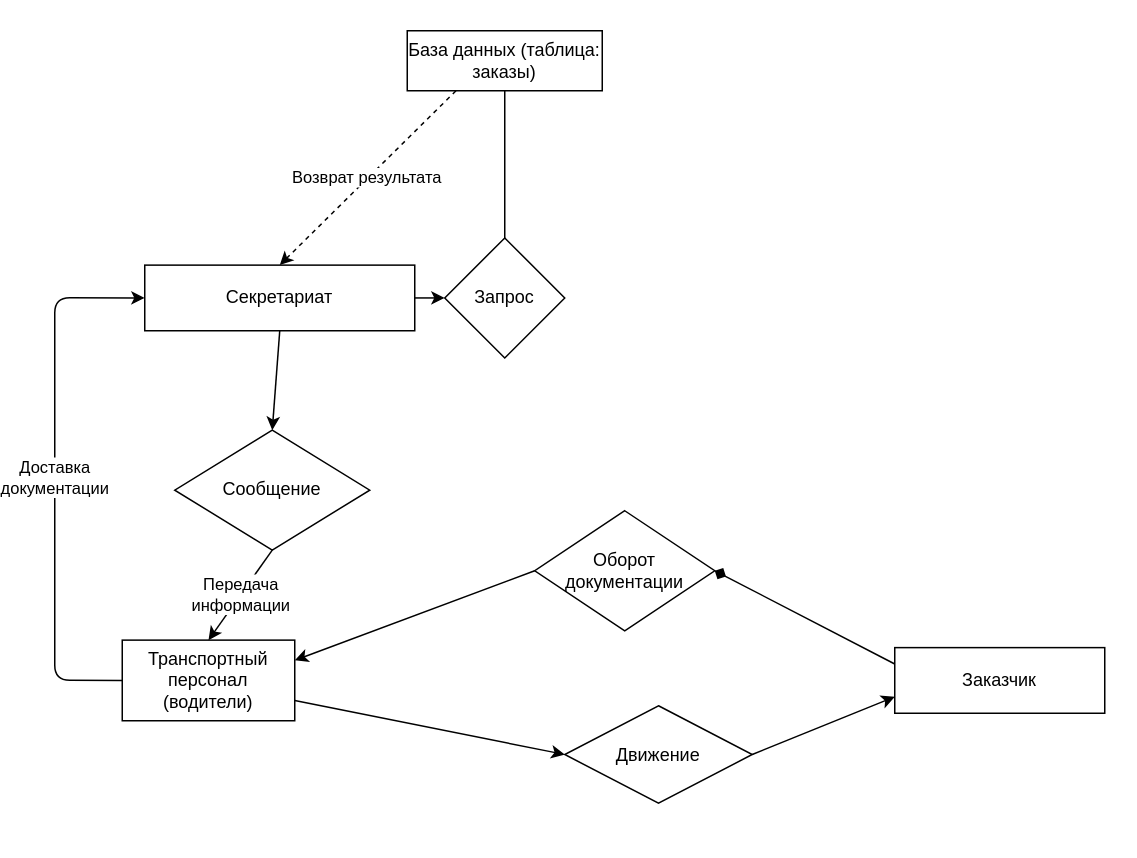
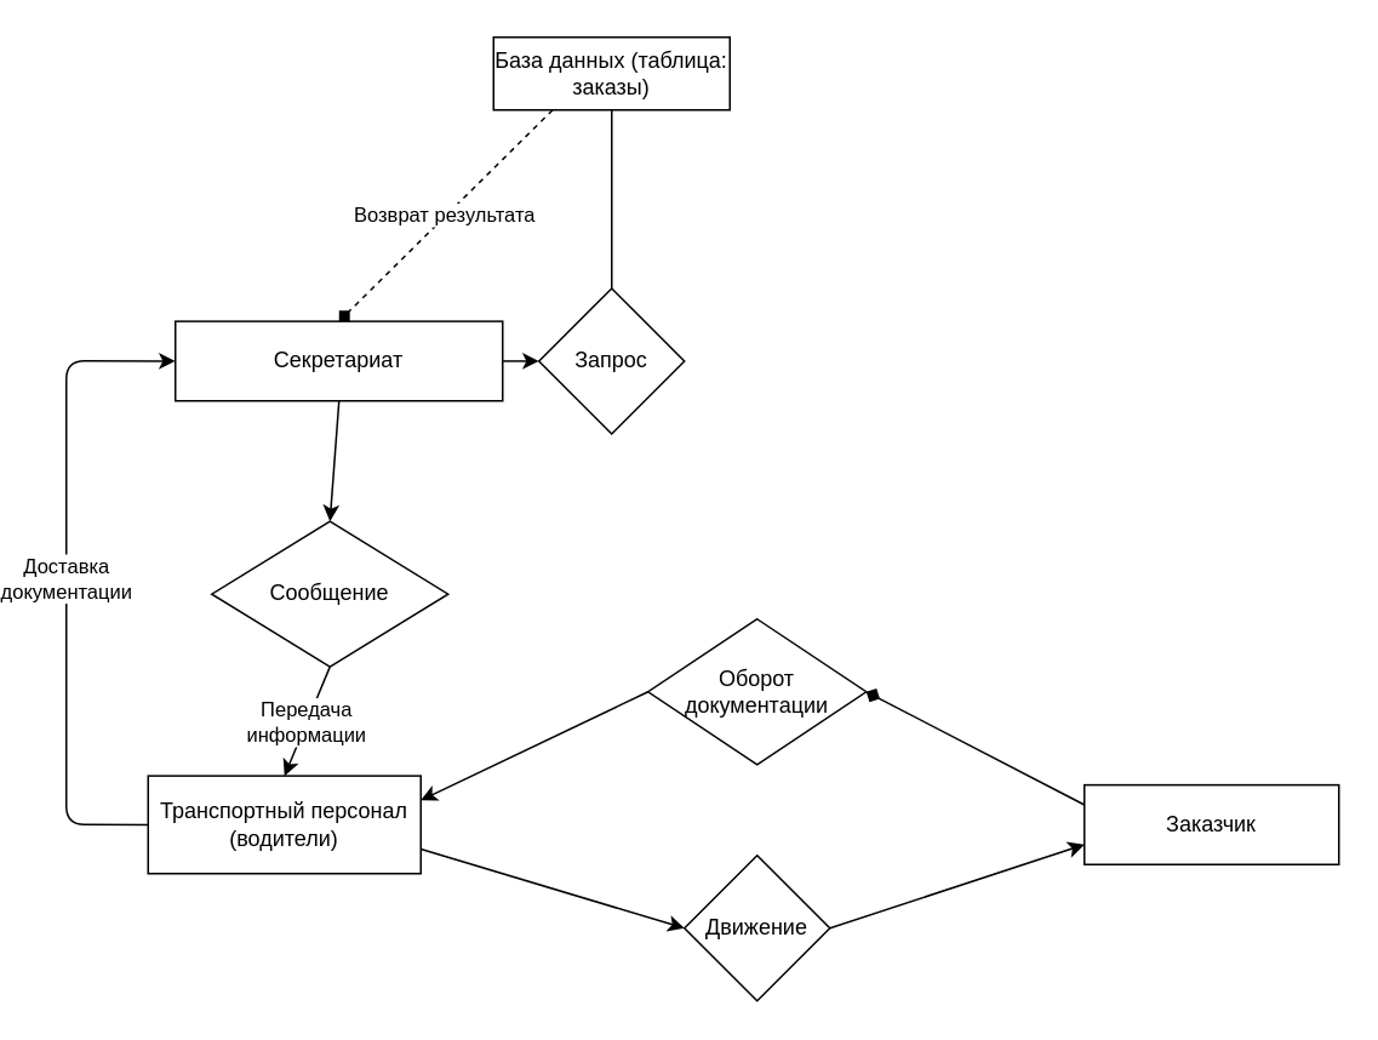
- <mxCell id="4" value="Возврат результата" style="endArrow=classic;html=1;exitX=0.25;exitY=1;exitDx=0;exitDy=0;dashed=1;entryX=0.5;entryY=0;entryDx=0;entryDy=0;" parent="1" source="19" target="5" edge="1"><mxGeometry width="50" height="50" relative="1" as="geometry"><mxPoint x="260" y="32.5" as="sourcePoint" /><mxPoint x="210" y="106.25" as="targetPoint" /></mxGeometry></mxCell>
+ <mxCell id="4" value="Возврат результата" style="endArrow=diamond;html=1;exitX=0.25;exitY=1;exitDx=0;exitDy=0;dashed=1;entryX=0.5;entryY=0;entryDx=0;entryDy=0;" parent="1" source="19" target="5" edge="1"><mxGeometry width="50" height="50" relative="1" as="geometry"><mxPoint x="260" y="32.5" as="sourcePoint" /><mxPoint x="210" y="106.25" as="targetPoint" /></mxGeometry></mxCell>
- <mxCell id="9" value="Транспортный персонал (водители)" style="rounded=0;whiteSpace=wrap;html=1;" parent="1" vertex="1"><mxGeometry x="65" y="426.25" width="115" height="53.75" as="geometry" /></mxCell>
+ <mxCell id="9" value="Транспортный персонал (водители)" style="rounded=0;whiteSpace=wrap;html=1;" parent="1" vertex="1"><mxGeometry x="65" y="426.25" width="150" height="53.75" as="geometry" /></mxCell>
- <mxCell id="12" value="Движение" style="rhombus;whiteSpace=wrap;html=1;" parent="1" vertex="1"><mxGeometry x="360" y="470" width="125" height="65" as="geometry" /></mxCell>
+ <mxCell id="12" value="Движение" style="rhombus;whiteSpace=wrap;html=1;" parent="1" vertex="1"><mxGeometry x="360" y="470" width="80" height="80" as="geometry" /></mxCell>
